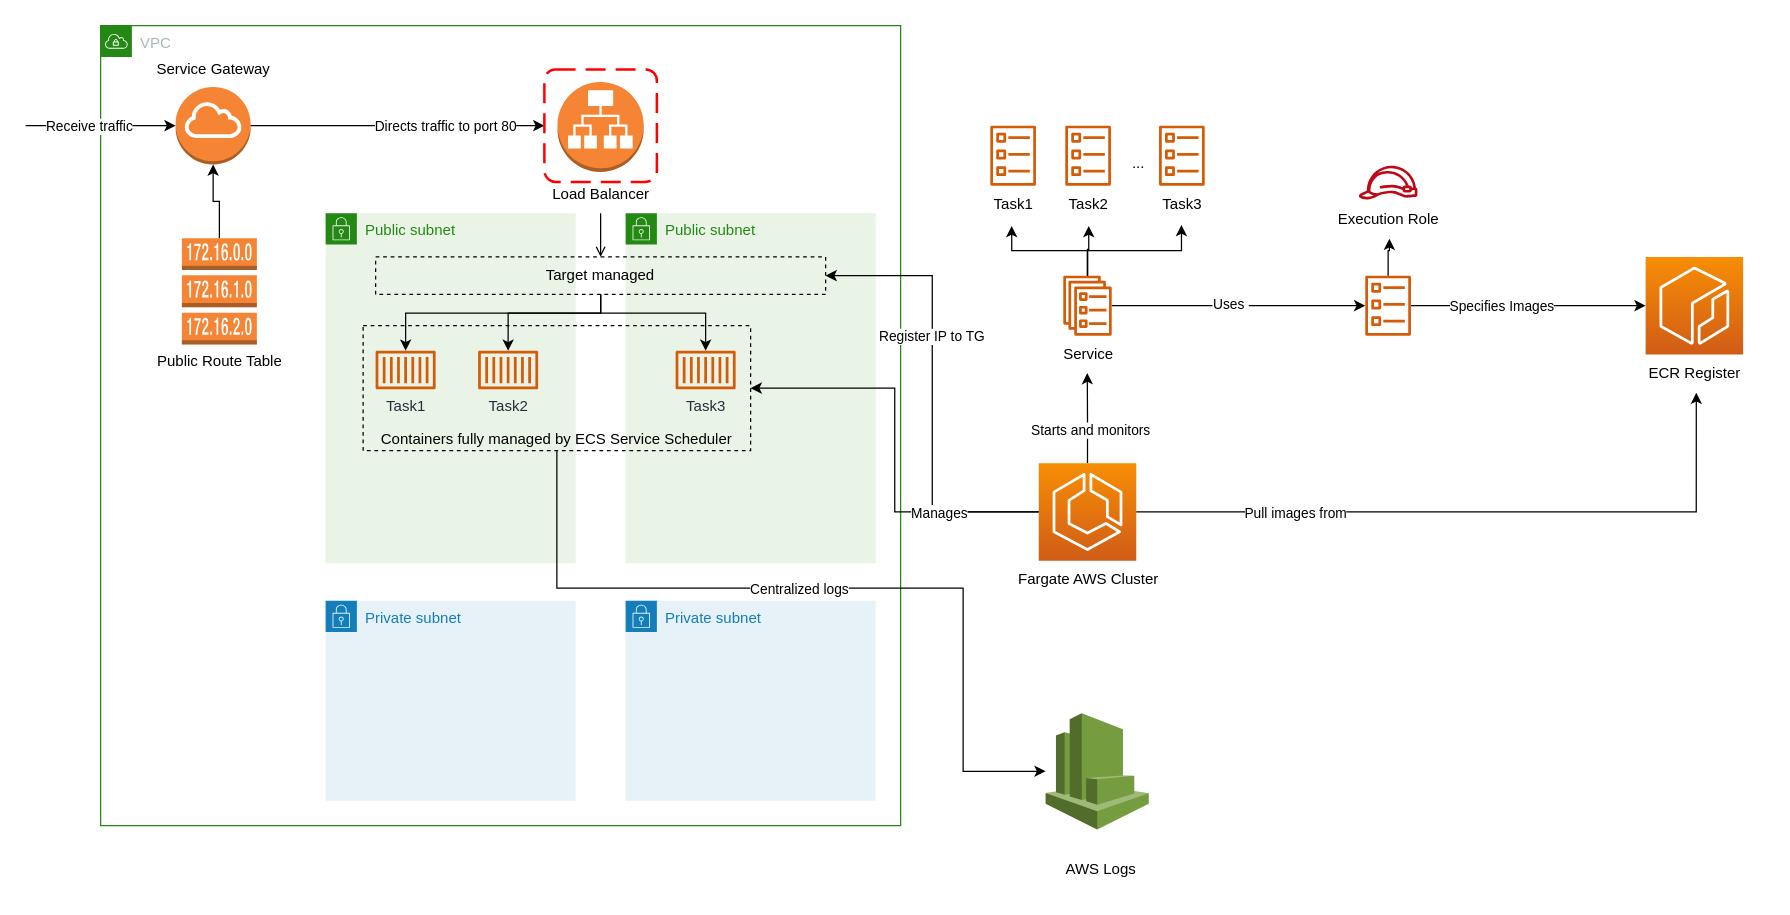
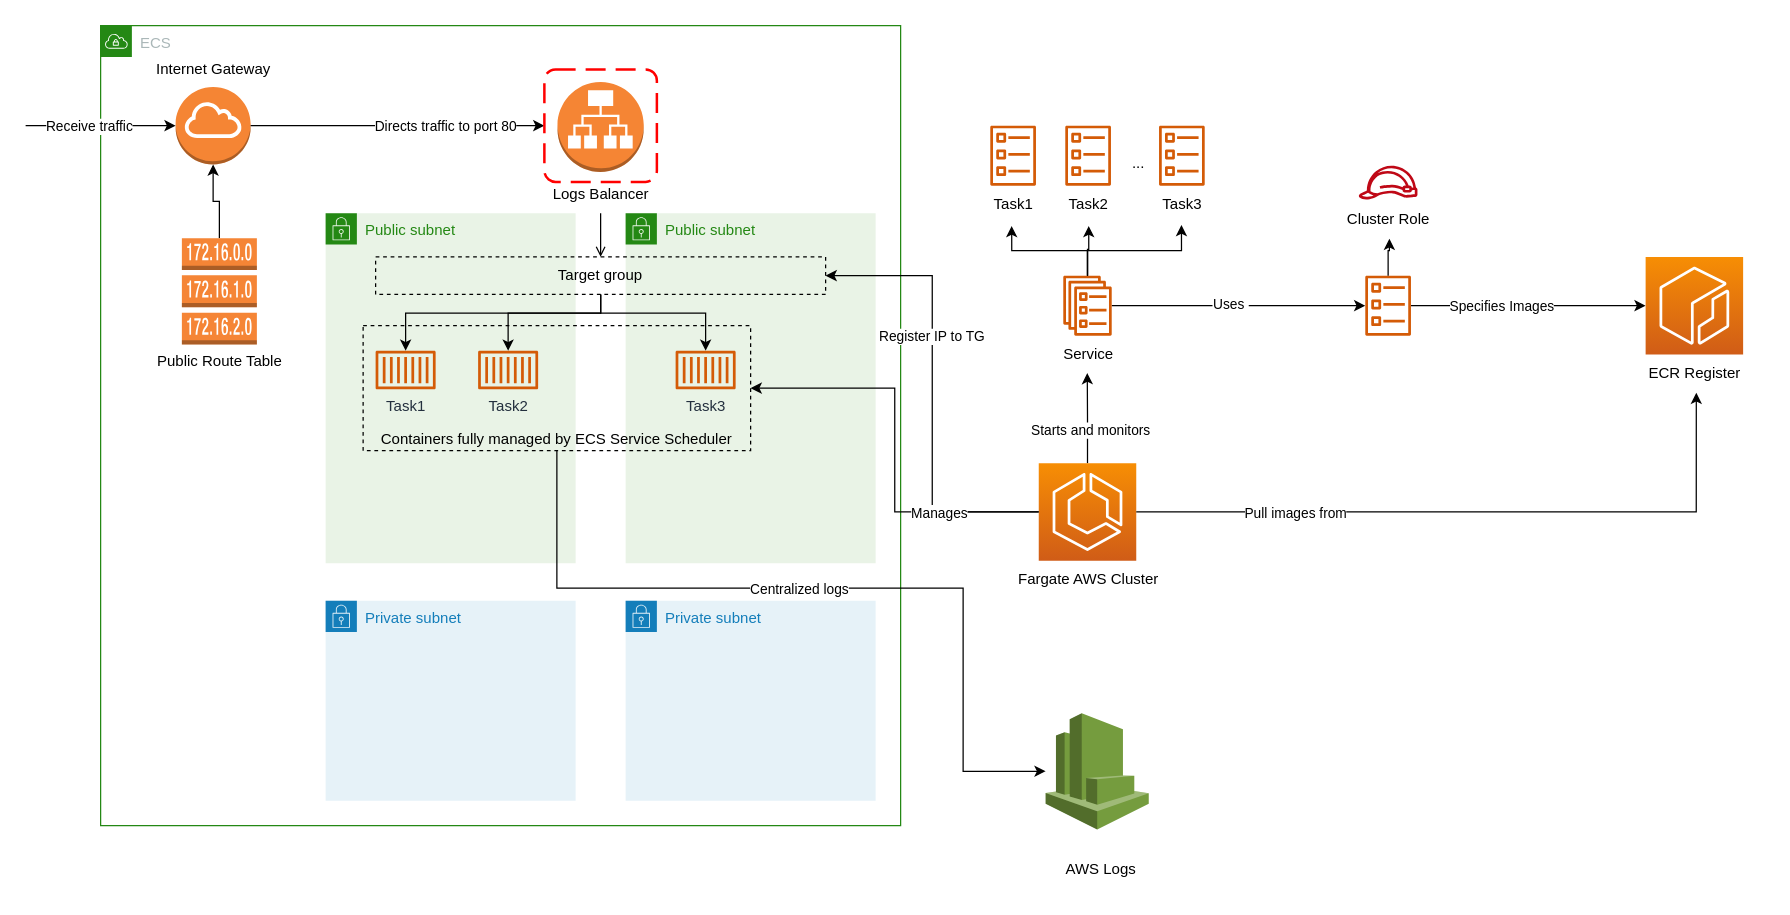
- <mxCell id="2" value="VPC" style="points=[[0,0],[0.25,0],[0.5,0],[0.75,0],[1,0],[1,0.25],[1,0.5],[1,0.75],[1,1],[0.75,1],[0.5,1],[0.25,1],[0,1],[0,0.75],[0,0.5],[0,0.25]];outlineConnect=0;gradientColor=none;html=1;whiteSpace=wrap;fontSize=12;fontStyle=0;container=1;pointerEvents=0;collapsible=0;recursiveResize=0;shape=mxgraph.aws4.group;grIcon=mxgraph.aws4.group_vpc;strokeColor=#248814;fillColor=none;verticalAlign=top;align=left;spacingLeft=30;fontColor=#AAB7B8;dashed=0;" vertex="1" parent="1"><mxGeometry x="80" y="20" width="640" height="640" as="geometry" /></mxCell>
+ <mxCell id="2" value="ECS" style="points=[[0,0],[0.25,0],[0.5,0],[0.75,0],[1,0],[1,0.25],[1,0.5],[1,0.75],[1,1],[0.75,1],[0.5,1],[0.25,1],[0,1],[0,0.75],[0,0.5],[0,0.25]];outlineConnect=0;gradientColor=none;html=1;whiteSpace=wrap;fontSize=12;fontStyle=0;container=1;pointerEvents=0;collapsible=0;recursiveResize=0;shape=mxgraph.aws4.group;grIcon=mxgraph.aws4.group_vpc;strokeColor=#248814;fillColor=none;verticalAlign=top;align=left;spacingLeft=30;fontColor=#AAB7B8;dashed=0;" vertex="1" parent="1"><mxGeometry x="80" y="20" width="640" height="640" as="geometry" /></mxCell>
- <mxCell id="17" value="Service Gateway" style="text;html=1;align=center;verticalAlign=middle;resizable=0;points=[];autosize=1;strokeColor=none;fillColor=none;" vertex="1" parent="1"><mxGeometry x="115" y="40" width="110" height="30" as="geometry" /></mxCell>
+ <mxCell id="17" value="Internet Gateway" style="text;html=1;align=center;verticalAlign=middle;resizable=0;points=[];autosize=1;strokeColor=none;fillColor=none;" vertex="1" parent="1"><mxGeometry x="115" y="40" width="110" height="30" as="geometry" /></mxCell>
- <mxCell id="29" value="Load Balancer" style="text;html=1;align=center;verticalAlign=middle;resizable=0;points=[];autosize=1;strokeColor=none;fillColor=none;" vertex="1" parent="1"><mxGeometry x="430" y="140" width="100" height="30" as="geometry" /></mxCell>
+ <mxCell id="29" value="Logs Balancer" style="text;html=1;align=center;verticalAlign=middle;resizable=0;points=[];autosize=1;strokeColor=none;fillColor=none;" vertex="1" parent="1"><mxGeometry x="430" y="140" width="100" height="30" as="geometry" /></mxCell>
- <mxCell id="67" value="Execution Role" style="text;html=1;align=center;verticalAlign=middle;resizable=0;points=[];autosize=1;strokeColor=none;fillColor=none;" vertex="1" parent="65"><mxGeometry y="28" width="100" height="30" as="geometry" /></mxCell>
+ <mxCell id="67" value="Cluster Role" style="text;html=1;align=center;verticalAlign=middle;resizable=0;points=[];autosize=1;strokeColor=none;fillColor=none;" vertex="1" parent="65"><mxGeometry y="28" width="100" height="30" as="geometry" /></mxCell>
- <mxCell id="11" value="Target managed" style="rounded=0;whiteSpace=wrap;html=1;fillColor=none;dashed=1;" vertex="1" parent="9"><mxGeometry x="-200" y="35" width="360" height="30" as="geometry" /></mxCell>
+ <mxCell id="11" value="Target group" style="rounded=0;whiteSpace=wrap;html=1;fillColor=none;dashed=1;" vertex="1" parent="9"><mxGeometry x="-200" y="35" width="360" height="30" as="geometry" /></mxCell>
